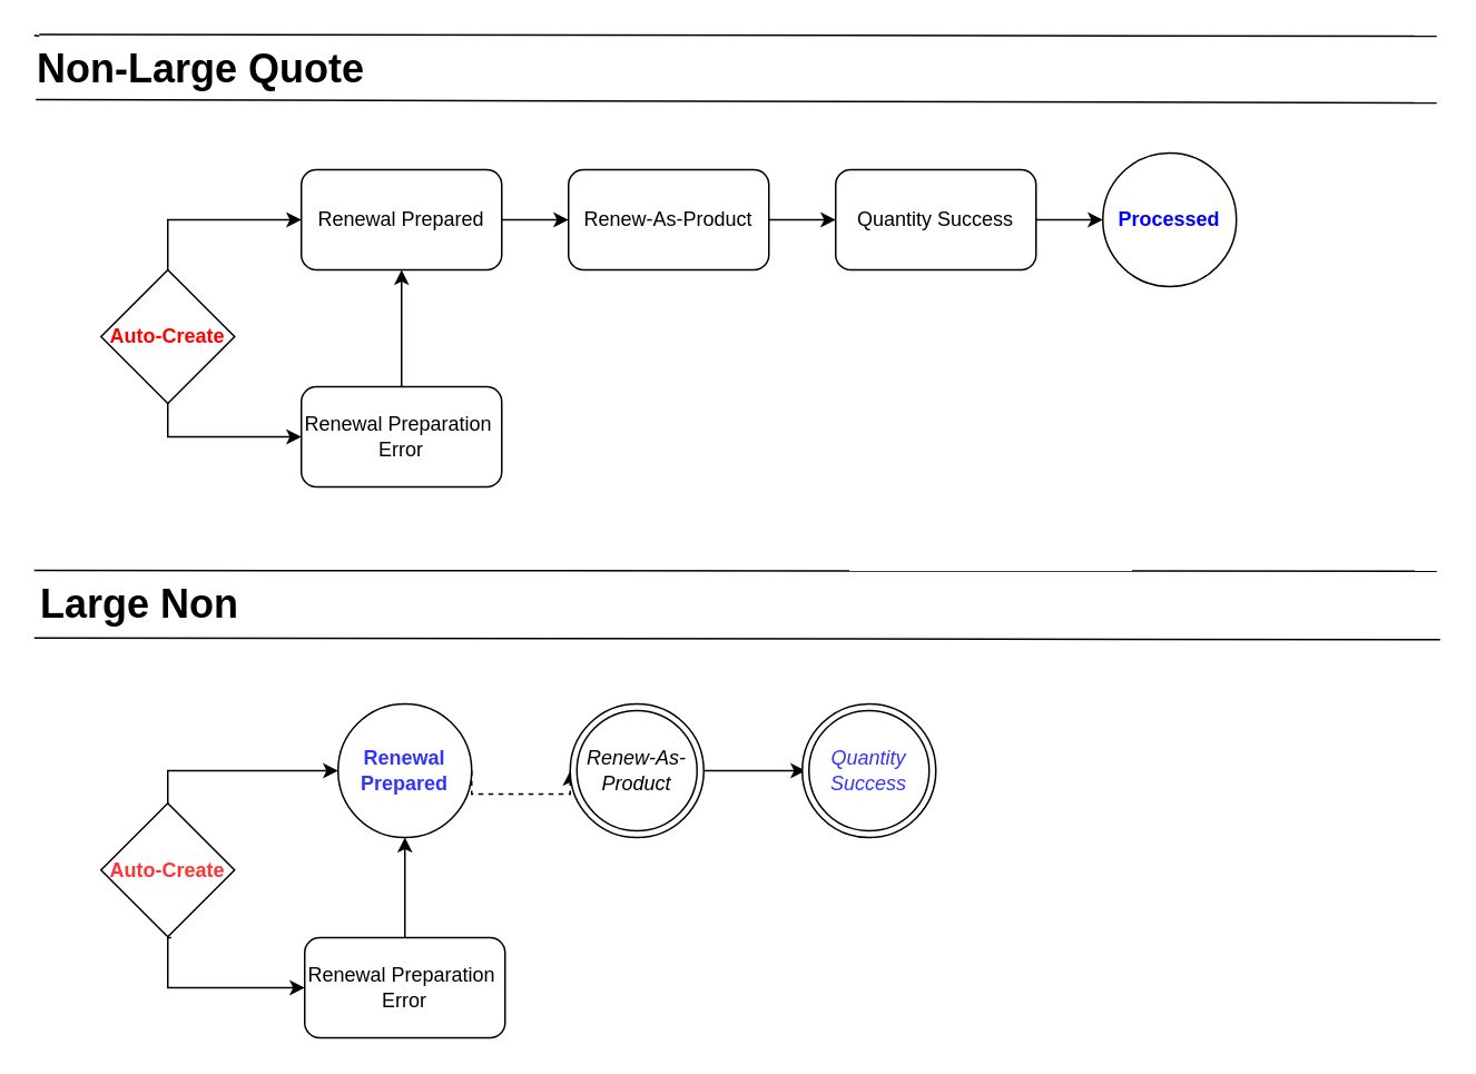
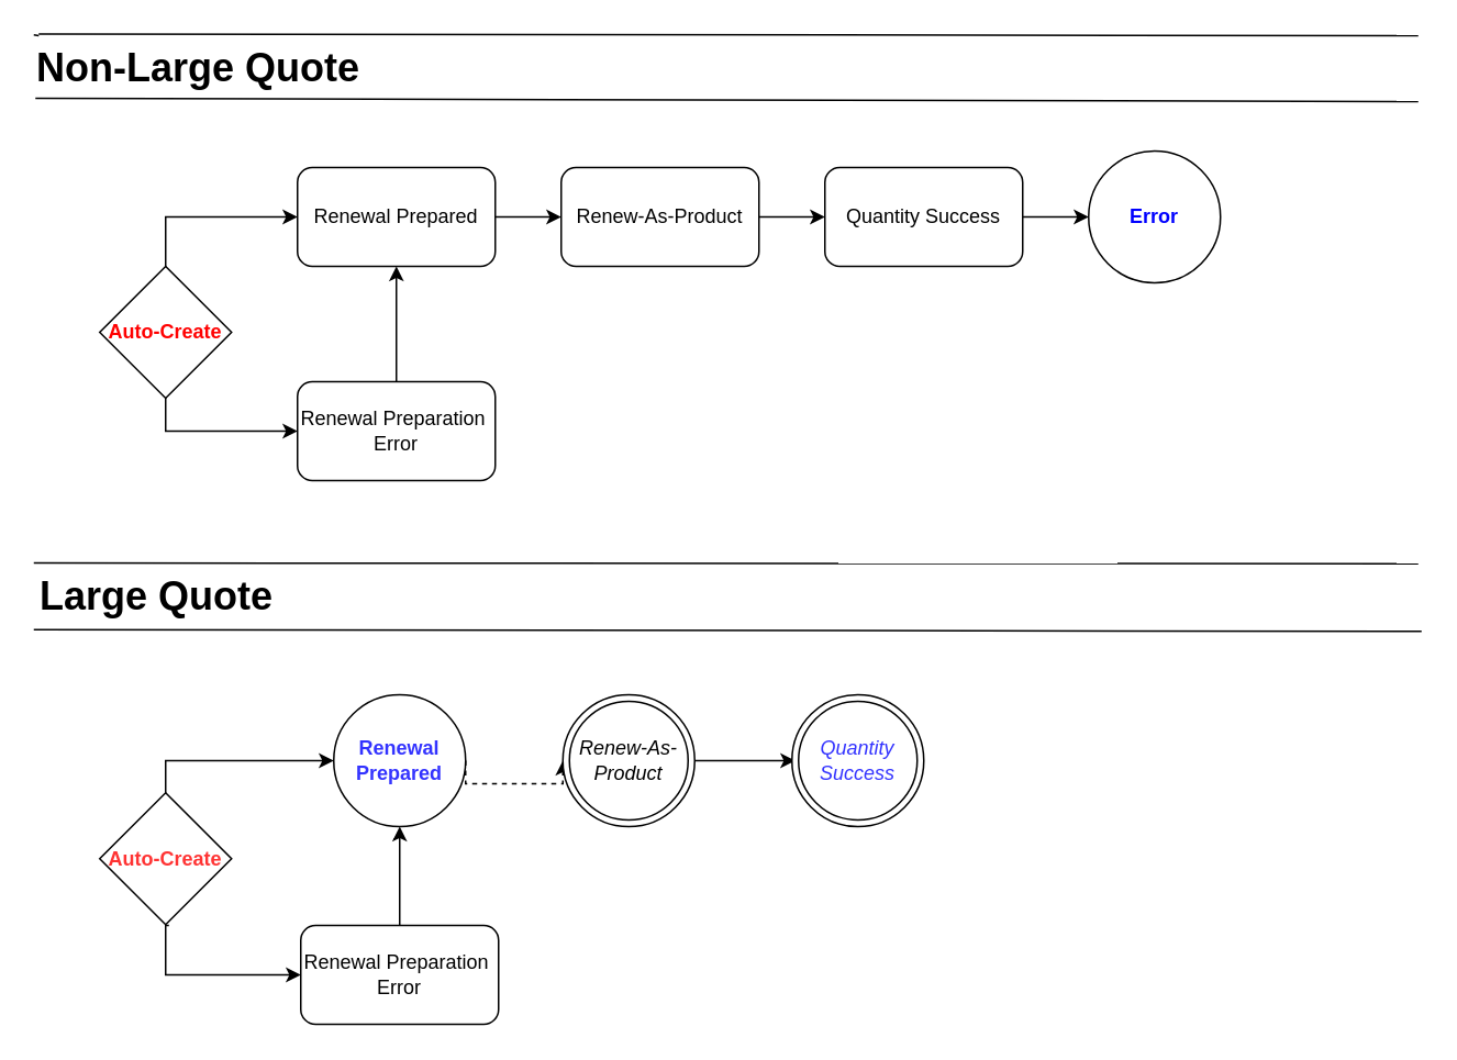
- <mxCell id="26" value="&lt;b&gt;&lt;font color=&quot;#0000ff&quot;&gt;Processed&lt;/font&gt;&lt;/b&gt;" style="ellipse;whiteSpace=wrap;html=1;aspect=fixed;" vertex="1" parent="1"><mxGeometry x="660" y="91" width="80" height="80" as="geometry" /></mxCell>
+ <mxCell id="26" value="&lt;b&gt;&lt;font color=&quot;#0000ff&quot;&gt;Error&lt;/font&gt;&lt;/b&gt;" style="ellipse;whiteSpace=wrap;html=1;aspect=fixed;" vertex="1" parent="1"><mxGeometry x="660" y="91" width="80" height="80" as="geometry" /></mxCell>
- <mxCell id="16" value="&lt;font style=&quot;font-size: 24px&quot;&gt;&lt;b&gt;Large Non&amp;nbsp;&lt;/b&gt;&lt;/font&gt;" style="text;html=1;strokeColor=none;fillColor=none;align=left;verticalAlign=middle;whiteSpace=wrap;rounded=0;" vertex="1" parent="1"><mxGeometry x="22" y="341.5" width="250" height="40" as="geometry" /></mxCell>
+ <mxCell id="16" value="&lt;font style=&quot;font-size: 24px&quot;&gt;&lt;b&gt;Large Quote&amp;nbsp;&lt;/b&gt;&lt;/font&gt;" style="text;html=1;strokeColor=none;fillColor=none;align=left;verticalAlign=middle;whiteSpace=wrap;rounded=0;" vertex="1" parent="1"><mxGeometry x="22" y="341.5" width="250" height="40" as="geometry" /></mxCell>
